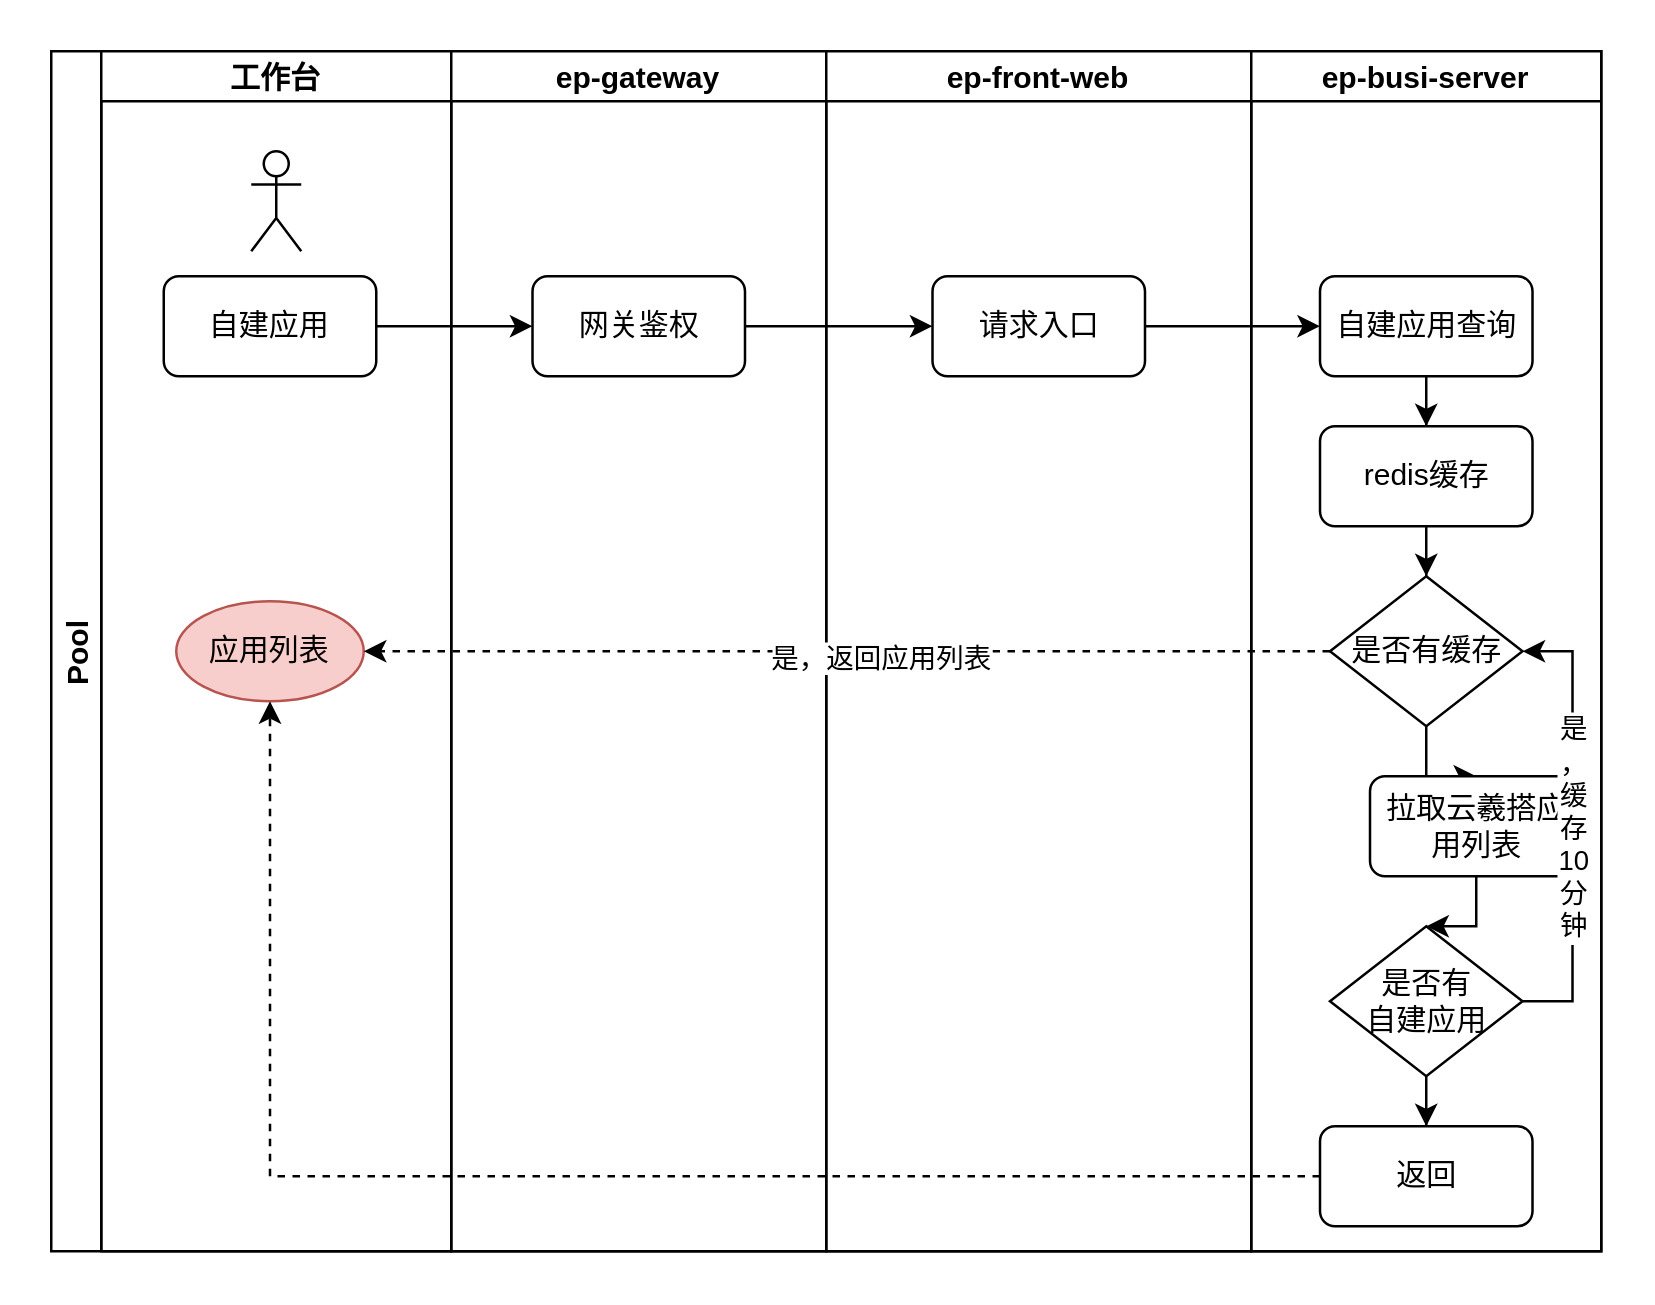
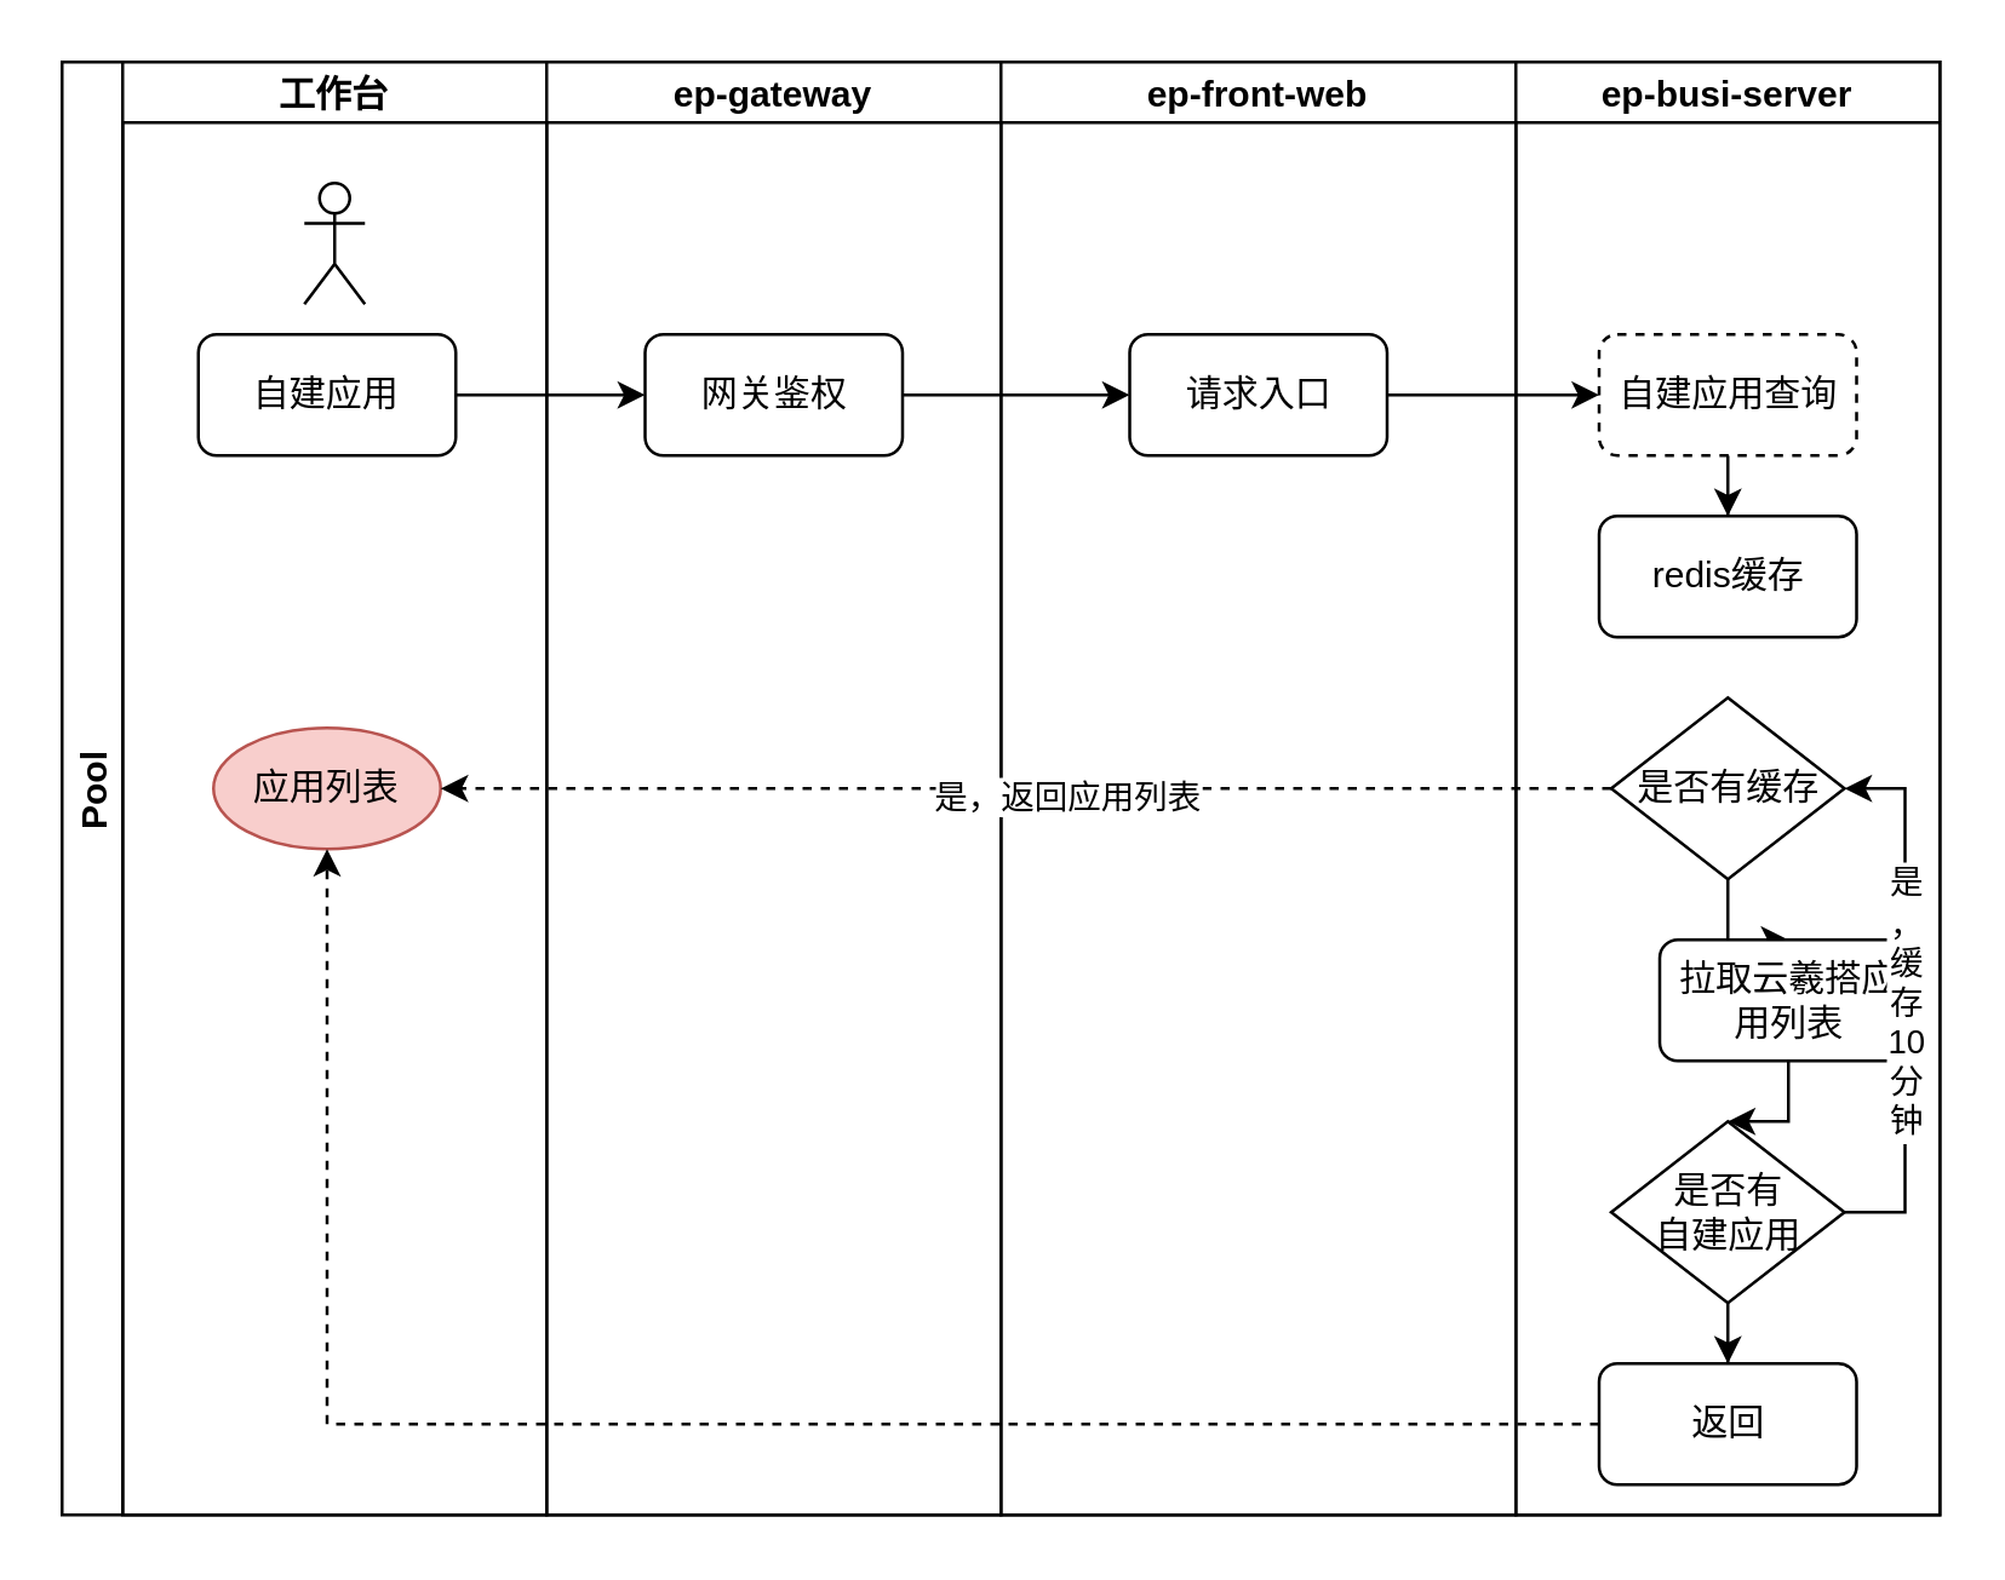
- <mxCell id="16" value="自建应用查询" style="rounded=1;whiteSpace=wrap;html=1;" vertex="1" parent="14"><mxGeometry x="27.5" y="90" width="85" height="40" as="geometry" /></mxCell>
+ <mxCell id="16" value="自建应用查询" style="rounded=1;whiteSpace=wrap;html=1;dashed=1;" vertex="1" parent="14"><mxGeometry x="27.5" y="90" width="85" height="40" as="geometry" /></mxCell>
- <mxCell id="17" style="edgeStyle=orthogonalEdgeStyle;rounded=0;orthogonalLoop=1;jettySize=auto;html=1;" edge="1" parent="14" source="18" target="20"><mxGeometry relative="1" as="geometry" /></mxCell>
